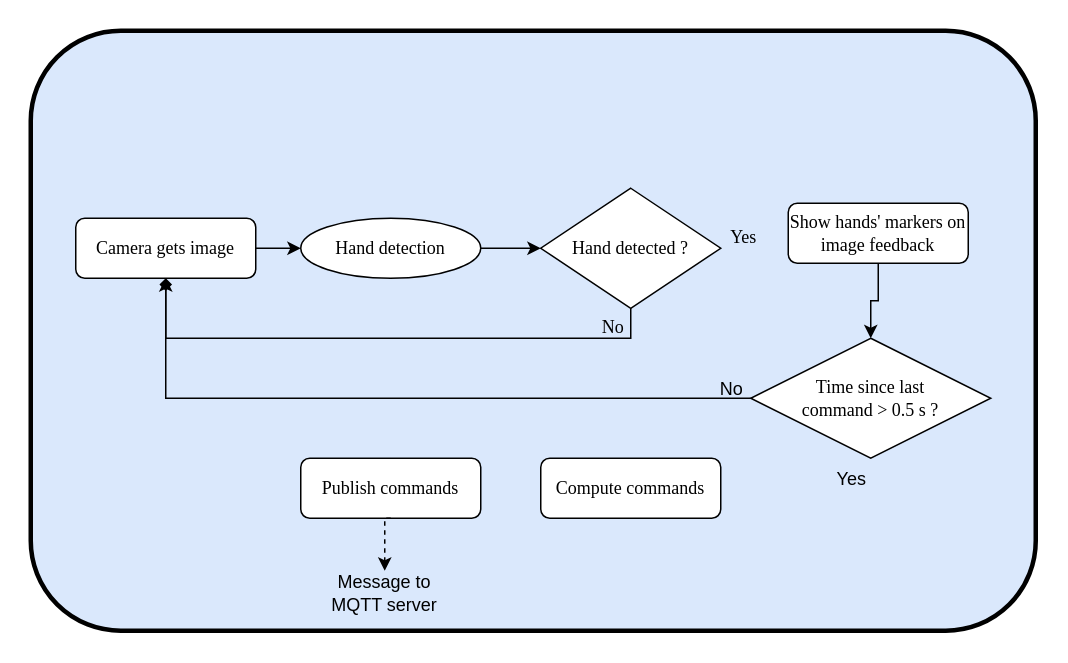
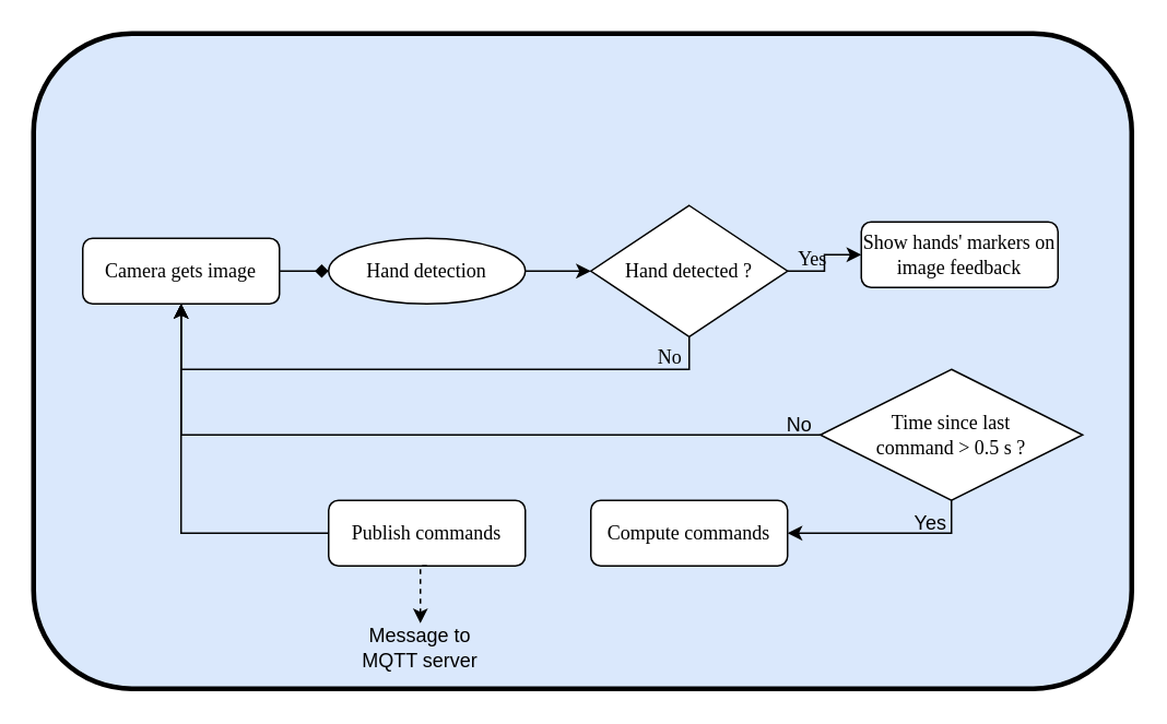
+ <mxCell id="12" style="edgeStyle=orthogonalEdgeStyle;rounded=0;orthogonalLoop=1;jettySize=auto;html=1;exitX=1;exitY=0.5;exitDx=0;exitDy=0;entryX=0;entryY=0.5;entryDx=0;entryDy=0;" parent="4" source="9" target="11" edge="1"><mxGeometry relative="1" as="geometry" /></mxCell>
- <mxCell id="7" style="edgeStyle=orthogonalEdgeStyle;rounded=0;orthogonalLoop=1;jettySize=auto;html=1;exitX=1;exitY=0.5;exitDx=0;exitDy=0;entryX=0;entryY=0.5;entryDx=0;entryDy=0;fontFamily=Tahoma;fontSize=12;fontColor=default;" parent="4" source="5" target="6" edge="1"><mxGeometry relative="1" as="geometry" /></mxCell>
+ <mxCell id="7" style="edgeStyle=orthogonalEdgeStyle;rounded=0;orthogonalLoop=1;jettySize=auto;html=1;exitX=1;exitY=0.5;exitDx=0;exitDy=0;entryX=0;entryY=0.5;entryDx=0;entryDy=0;fontFamily=Tahoma;fontSize=12;fontColor=default;endArrow=diamond;" parent="4" source="5" target="6" edge="1"><mxGeometry relative="1" as="geometry" /></mxCell>
- <mxCell id="19" style="edgeStyle=orthogonalEdgeStyle;rounded=0;orthogonalLoop=1;jettySize=auto;html=1;exitX=0.5;exitY=1;exitDx=0;exitDy=0;entryX=0.5;entryY=0;entryDx=0;entryDy=0;fontFamily=Tahoma;fontSize=12;fontColor=default;" parent="4" source="11" target="18" edge="1"><mxGeometry relative="1" as="geometry"><mxPoint x="220" y="325" as="targetPoint" /></mxGeometry></mxCell>
- <mxCell id="17" style="edgeStyle=orthogonalEdgeStyle;rounded=0;orthogonalLoop=1;jettySize=auto;html=1;exitX=0;exitY=0.5;exitDx=0;exitDy=0;entryX=0.5;entryY=1;entryDx=0;entryDy=0;endArrow=diamond;" parent="4" source="18" target="5" edge="1"><mxGeometry relative="1" as="geometry" /></mxCell>
+ <mxCell id="17" style="edgeStyle=orthogonalEdgeStyle;rounded=0;orthogonalLoop=1;jettySize=auto;html=1;exitX=0;exitY=0.5;exitDx=0;exitDy=0;entryX=0.5;entryY=1;entryDx=0;entryDy=0;" parent="4" source="18" target="5" edge="1"><mxGeometry relative="1" as="geometry" /></mxCell>
+ <mxCell id="13" style="edgeStyle=orthogonalEdgeStyle;rounded=0;orthogonalLoop=1;jettySize=auto;html=1;exitX=0;exitY=0.5;exitDx=0;exitDy=0;entryX=0.5;entryY=1;entryDx=0;entryDy=0;fontFamily=Tahoma;fontSize=12;fontColor=default;" parent="4" source="14" target="5" edge="1"><mxGeometry relative="1" as="geometry" /></mxCell>
+ <mxCell id="23" style="edgeStyle=orthogonalEdgeStyle;rounded=0;orthogonalLoop=1;jettySize=auto;html=1;exitX=0.5;exitY=1;exitDx=0;exitDy=0;entryX=1;entryY=0.5;entryDx=0;entryDy=0;" parent="4" source="18" target="22" edge="1"><mxGeometry relative="1" as="geometry" /></mxCell>
